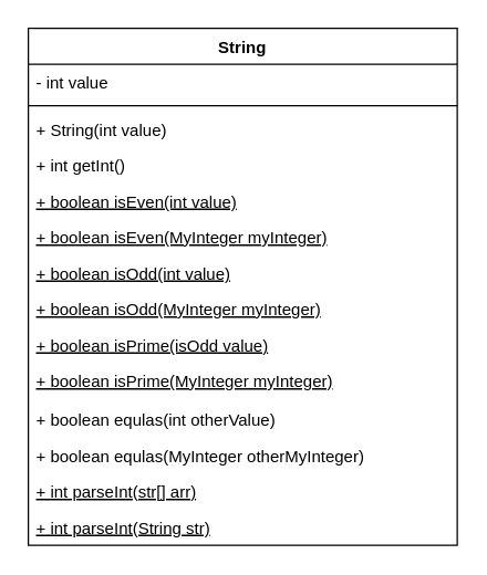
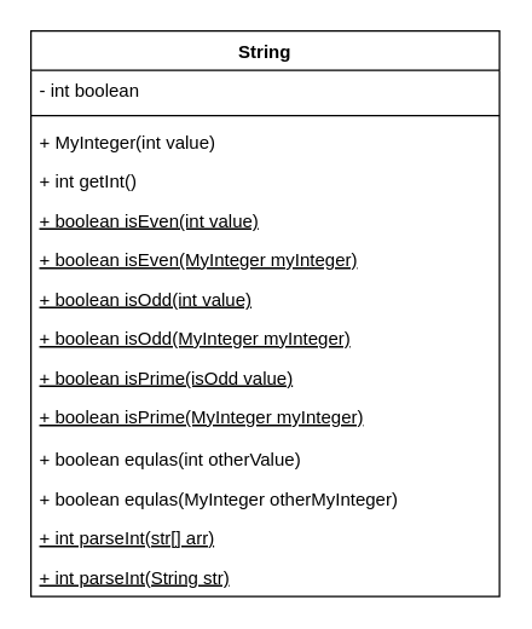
- <mxCell id="3" value="- int value" style="text;strokeColor=none;fillColor=none;align=left;verticalAlign=top;spacingLeft=4;spacingRight=4;overflow=hidden;rotatable=0;points=[[0,0.5],[1,0.5]];portConstraint=eastwest;" vertex="1" parent="2"><mxGeometry y="26" width="310" height="26" as="geometry" /></mxCell>
+ <mxCell id="3" value="- int boolean" style="text;strokeColor=none;fillColor=none;align=left;verticalAlign=top;spacingLeft=4;spacingRight=4;overflow=hidden;rotatable=0;points=[[0,0.5],[1,0.5]];portConstraint=eastwest;" vertex="1" parent="2"><mxGeometry y="26" width="310" height="26" as="geometry" /></mxCell>
- <mxCell id="5" value="+ String(int value)" style="text;strokeColor=none;fillColor=none;align=left;verticalAlign=top;spacingLeft=4;spacingRight=4;overflow=hidden;rotatable=0;points=[[0,0.5],[1,0.5]];portConstraint=eastwest;" vertex="1" parent="2"><mxGeometry y="60" width="310" height="26" as="geometry" /></mxCell>
+ <mxCell id="5" value="+ MyInteger(int value)" style="text;strokeColor=none;fillColor=none;align=left;verticalAlign=top;spacingLeft=4;spacingRight=4;overflow=hidden;rotatable=0;points=[[0,0.5],[1,0.5]];portConstraint=eastwest;" vertex="1" parent="2"><mxGeometry y="60" width="310" height="26" as="geometry" /></mxCell>
